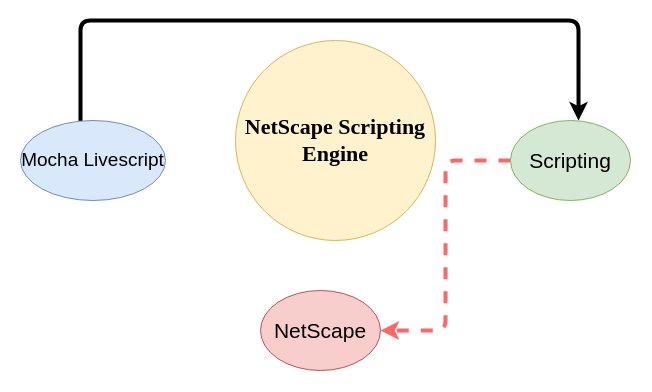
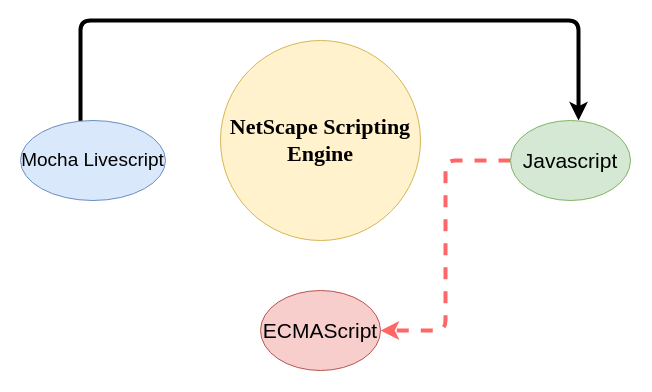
- <mxCell id="2" value="NetScape Scripting Engine" style="ellipse;whiteSpace=wrap;html=1;rounded=0;shadow=0;comic=0;strokeWidth=1;fontFamily=Verdana;fontSize=22;strokeColor=#d6b656;fillColor=#fff2cc;fontStyle=1" parent="1" vertex="1"><mxGeometry x="235" y="40" width="200" height="200" as="geometry" /></mxCell>
+ <mxCell id="2" value="NetScape Scripting Engine" style="ellipse;whiteSpace=wrap;html=1;rounded=0;shadow=0;comic=0;strokeWidth=1;fontFamily=Verdana;fontSize=22;strokeColor=#d6b656;fillColor=#fff2cc;fontStyle=1" parent="1" vertex="1"><mxGeometry x="220" y="40" width="200" height="200" as="geometry" /></mxCell>
- <mxCell id="6" value="Scripting" style="ellipse;whiteSpace=wrap;html=1;fontSize=21;fillColor=#d5e8d4;strokeColor=#82b366;" vertex="1" parent="1"><mxGeometry x="510" y="120" width="120" height="80" as="geometry" /></mxCell>
+ <mxCell id="6" value="Javascript" style="ellipse;whiteSpace=wrap;html=1;fontSize=21;fillColor=#d5e8d4;strokeColor=#82b366;" vertex="1" parent="1"><mxGeometry x="510" y="120" width="120" height="80" as="geometry" /></mxCell>
- <mxCell id="7" value="NetScape" style="ellipse;whiteSpace=wrap;html=1;fontSize=21;fillColor=#f8cecc;strokeColor=#b85450;" vertex="1" parent="1"><mxGeometry x="260" y="290" width="120" height="80" as="geometry" /></mxCell>
+ <mxCell id="7" value="ECMAScript" style="ellipse;whiteSpace=wrap;html=1;fontSize=21;fillColor=#f8cecc;strokeColor=#b85450;" vertex="1" parent="1"><mxGeometry x="260" y="290" width="120" height="80" as="geometry" /></mxCell>
